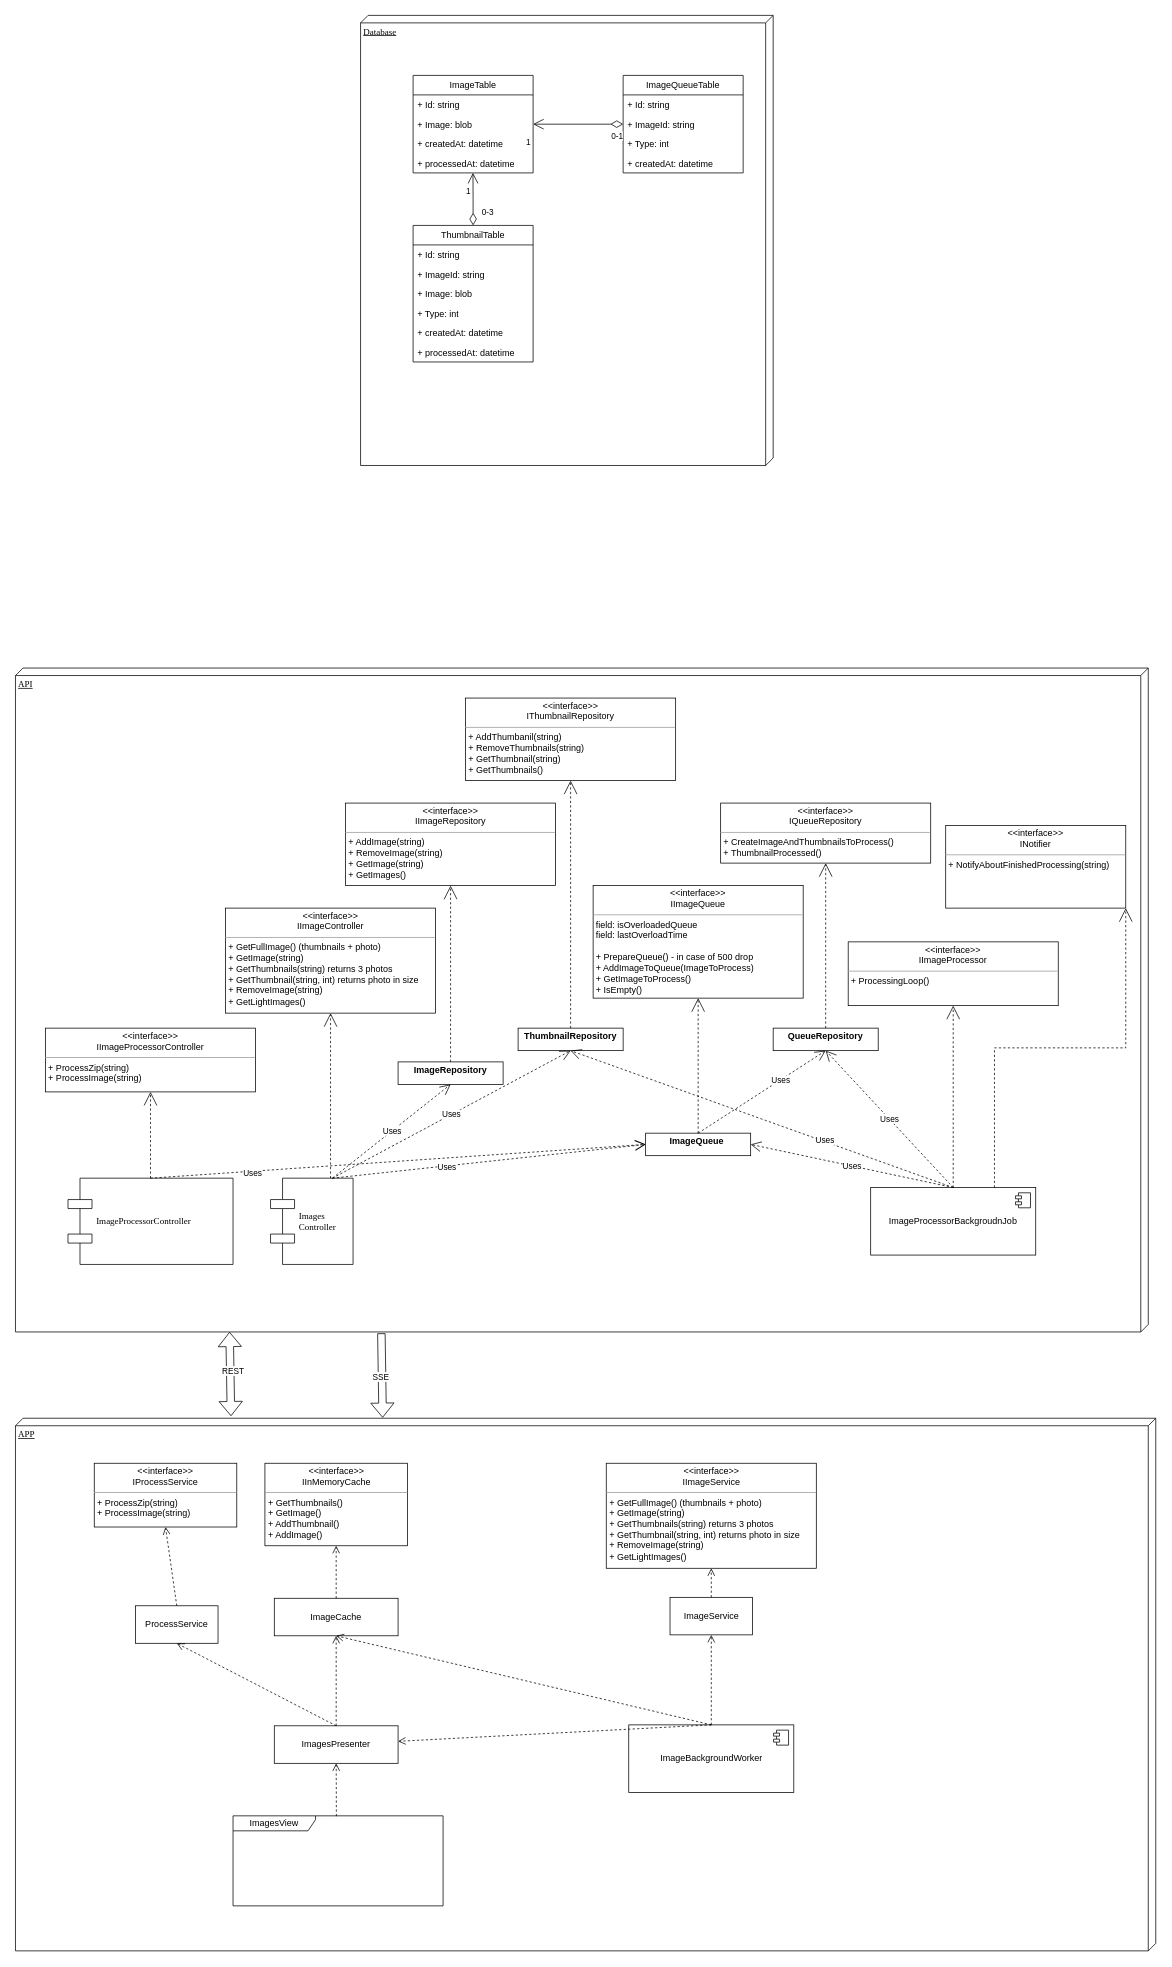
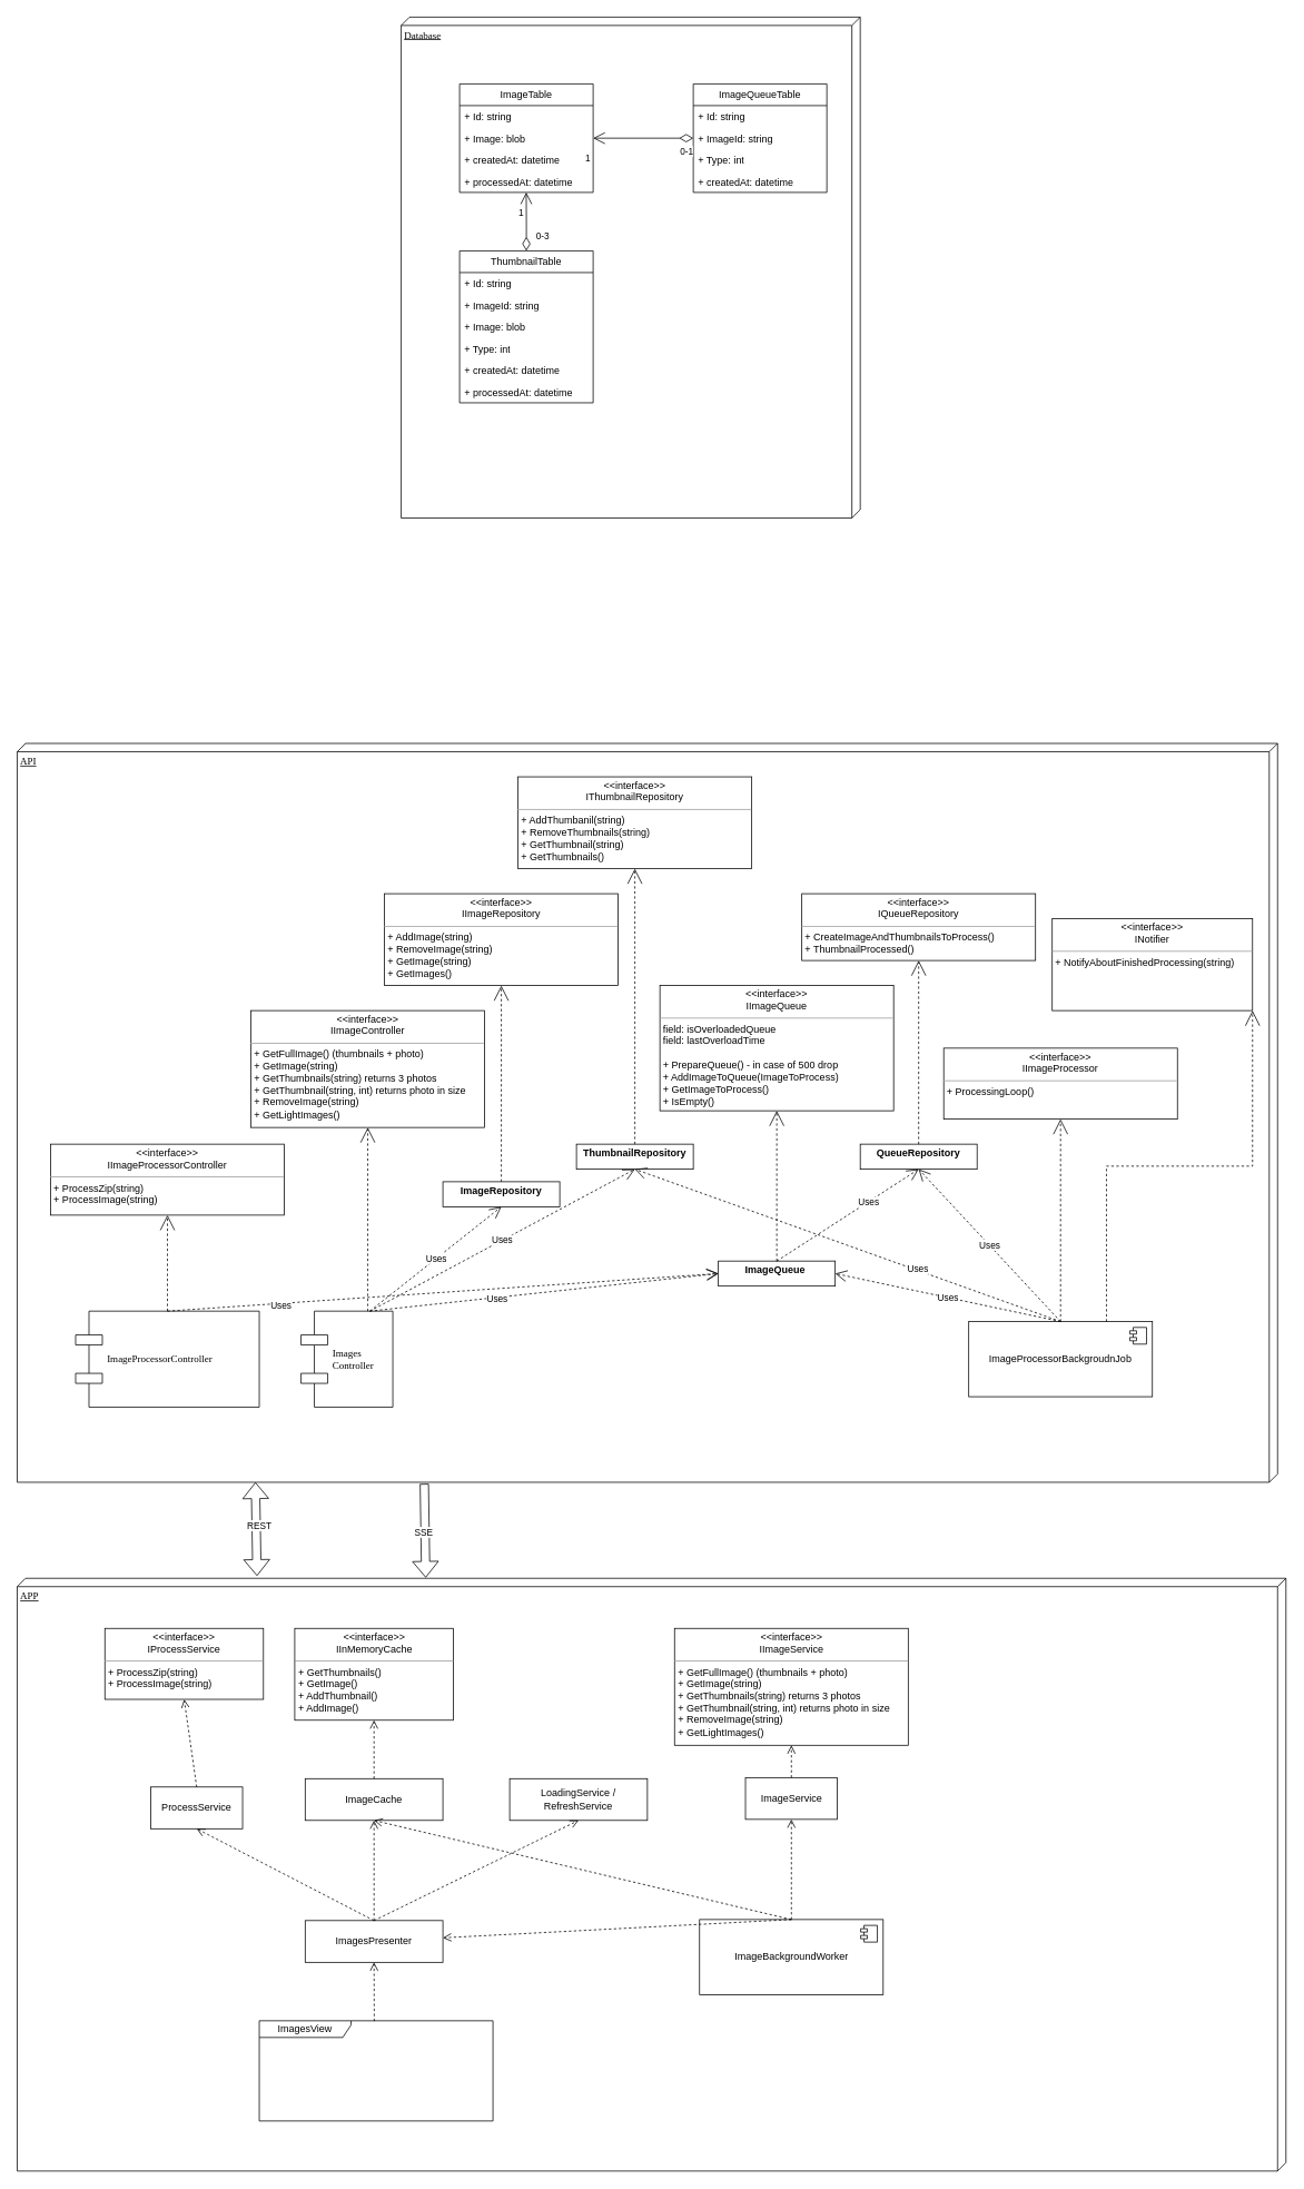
+ <mxCell id="73" value="LoadingService / RefreshService" style="html=1;whiteSpace=wrap;" parent="1" vertex="1"><mxGeometry x="610" y="2130" width="165" height="50" as="geometry" /></mxCell>
+ <mxCell id="76" value="" style="html=1;verticalAlign=bottom;endArrow=open;dashed=1;endSize=8;curved=0;rounded=0;entryX=0.5;entryY=1;entryDx=0;entryDy=0;exitX=0.5;exitY=0;exitDx=0;exitDy=0;" parent="1" source="75" target="73" edge="1"><mxGeometry relative="1" as="geometry"><mxPoint x="540" y="2300" as="sourcePoint" /><mxPoint x="1043" y="2180" as="targetPoint" /></mxGeometry></mxCell>
